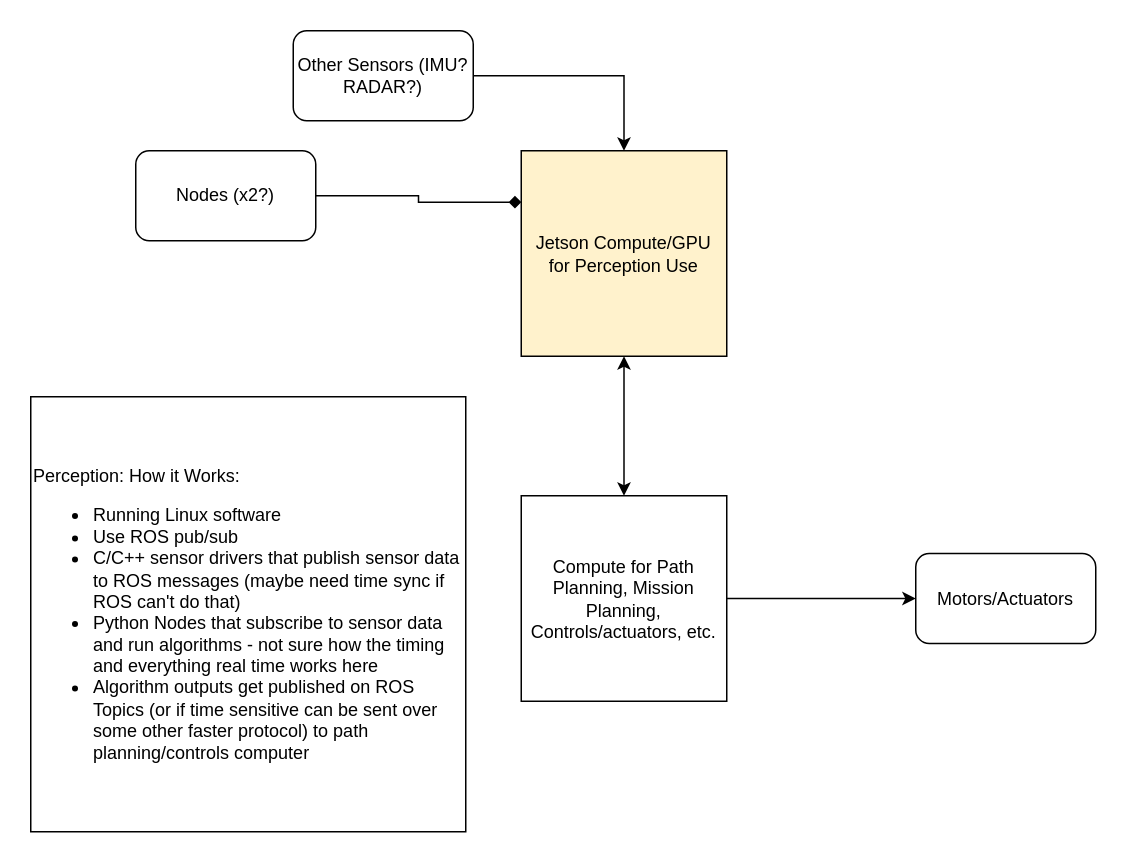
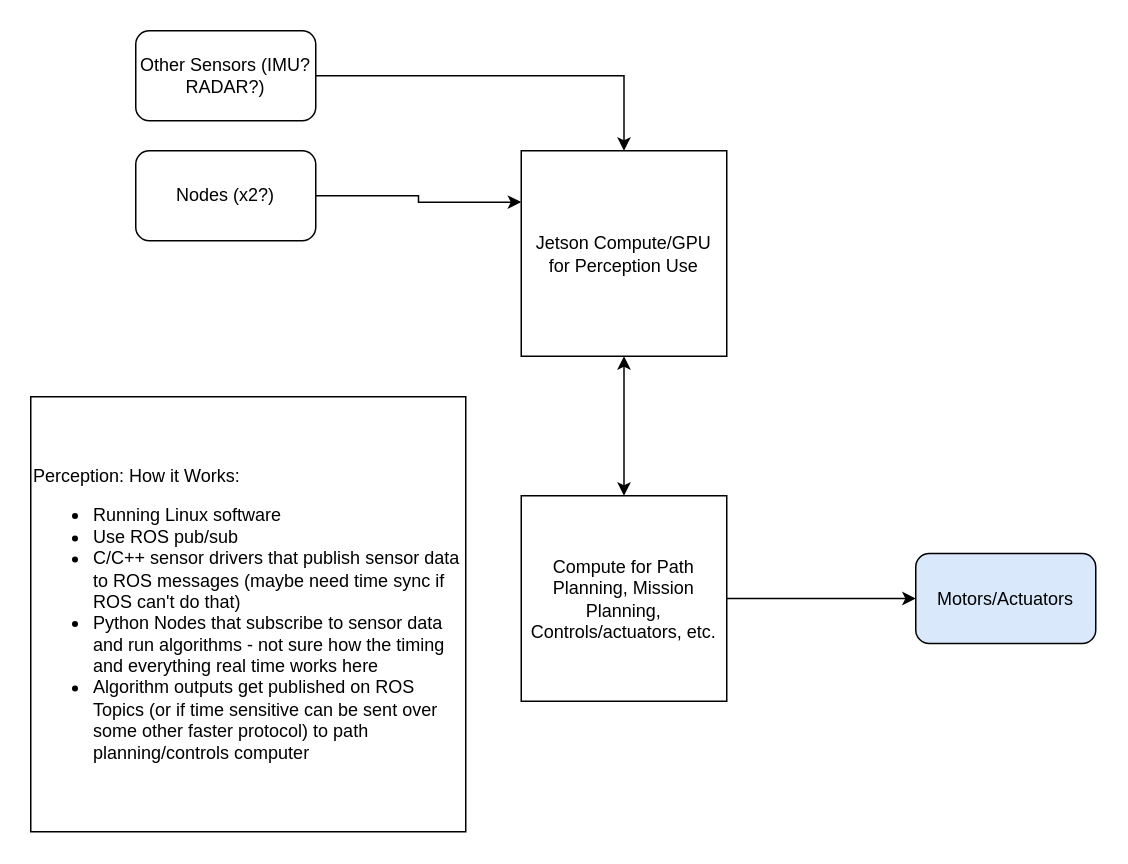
- <mxCell id="6" value="Other Sensors (IMU? RADAR?)" style="rounded=1;whiteSpace=wrap;html=1;" vertex="1" parent="1"><mxGeometry x="195" y="20" width="120" height="60" as="geometry" /></mxCell>
+ <mxCell id="6" value="Other Sensors (IMU? RADAR?)" style="rounded=1;whiteSpace=wrap;html=1;" vertex="1" parent="1"><mxGeometry x="90" y="20" width="120" height="60" as="geometry" /></mxCell>
- <mxCell id="3" value="" style="edgeStyle=orthogonalEdgeStyle;rounded=0;orthogonalLoop=1;jettySize=auto;html=1;entryX=0;entryY=0.25;entryDx=0;entryDy=0;endArrow=diamond;" edge="1" parent="1" source="4" target="2"><mxGeometry relative="1" as="geometry"><mxPoint x="300" y="58" as="targetPoint" /></mxGeometry></mxCell>
+ <mxCell id="3" value="" style="edgeStyle=orthogonalEdgeStyle;rounded=0;orthogonalLoop=1;jettySize=auto;html=1;entryX=0;entryY=0.25;entryDx=0;entryDy=0;" edge="1" parent="1" source="4" target="2"><mxGeometry relative="1" as="geometry"><mxPoint x="300" y="58" as="targetPoint" /></mxGeometry></mxCell>
- <mxCell id="2" value="Jetson Compute/GPU&lt;br&gt;for Perception Use" style="whiteSpace=wrap;html=1;aspect=fixed;fillColor=#fff2cc;" vertex="1" parent="1"><mxGeometry x="347" y="100" width="137" height="137" as="geometry" /></mxCell>
+ <mxCell id="2" value="Jetson Compute/GPU&lt;br&gt;for Perception Use" style="whiteSpace=wrap;html=1;aspect=fixed;" vertex="1" parent="1"><mxGeometry x="347" y="100" width="137" height="137" as="geometry" /></mxCell>
- <mxCell id="11" value="Motors/Actuators" style="rounded=1;whiteSpace=wrap;html=1;" vertex="1" parent="1"><mxGeometry x="610" y="368.5" width="120" height="60" as="geometry" /></mxCell>
+ <mxCell id="11" value="Motors/Actuators" style="rounded=1;whiteSpace=wrap;html=1;fillColor=#dae8fc;" vertex="1" parent="1"><mxGeometry x="610" y="368.5" width="120" height="60" as="geometry" /></mxCell>
